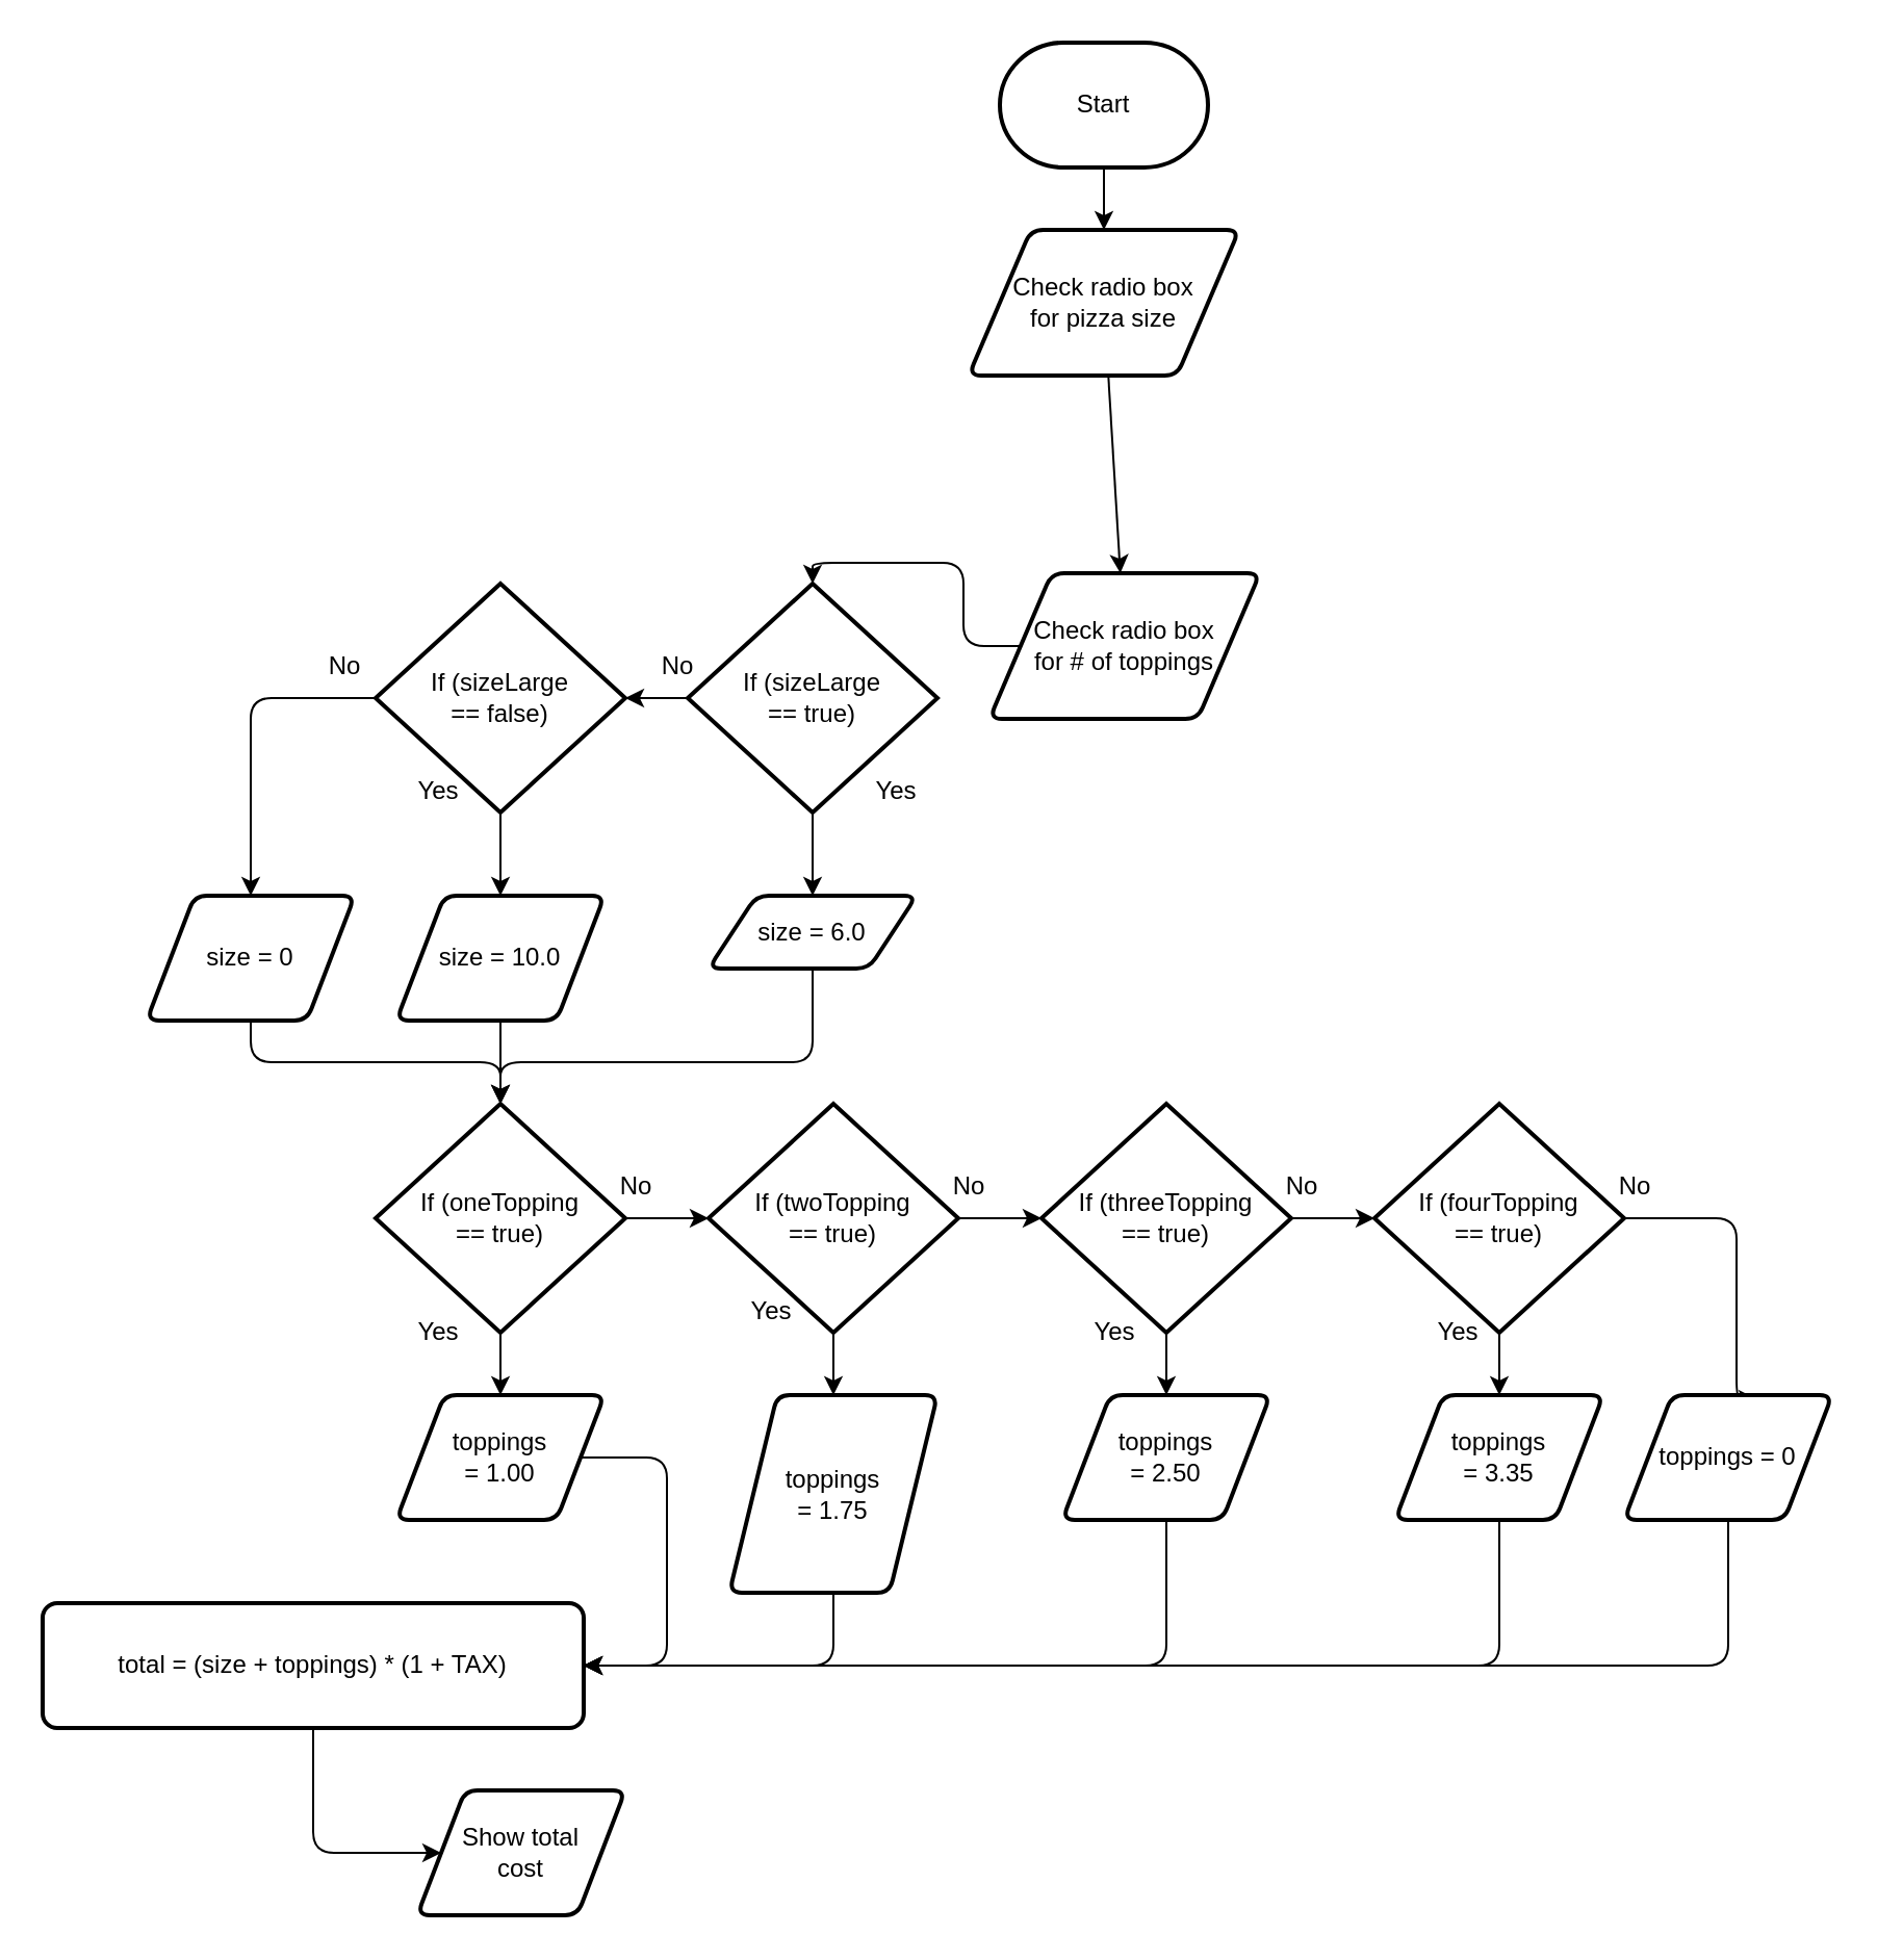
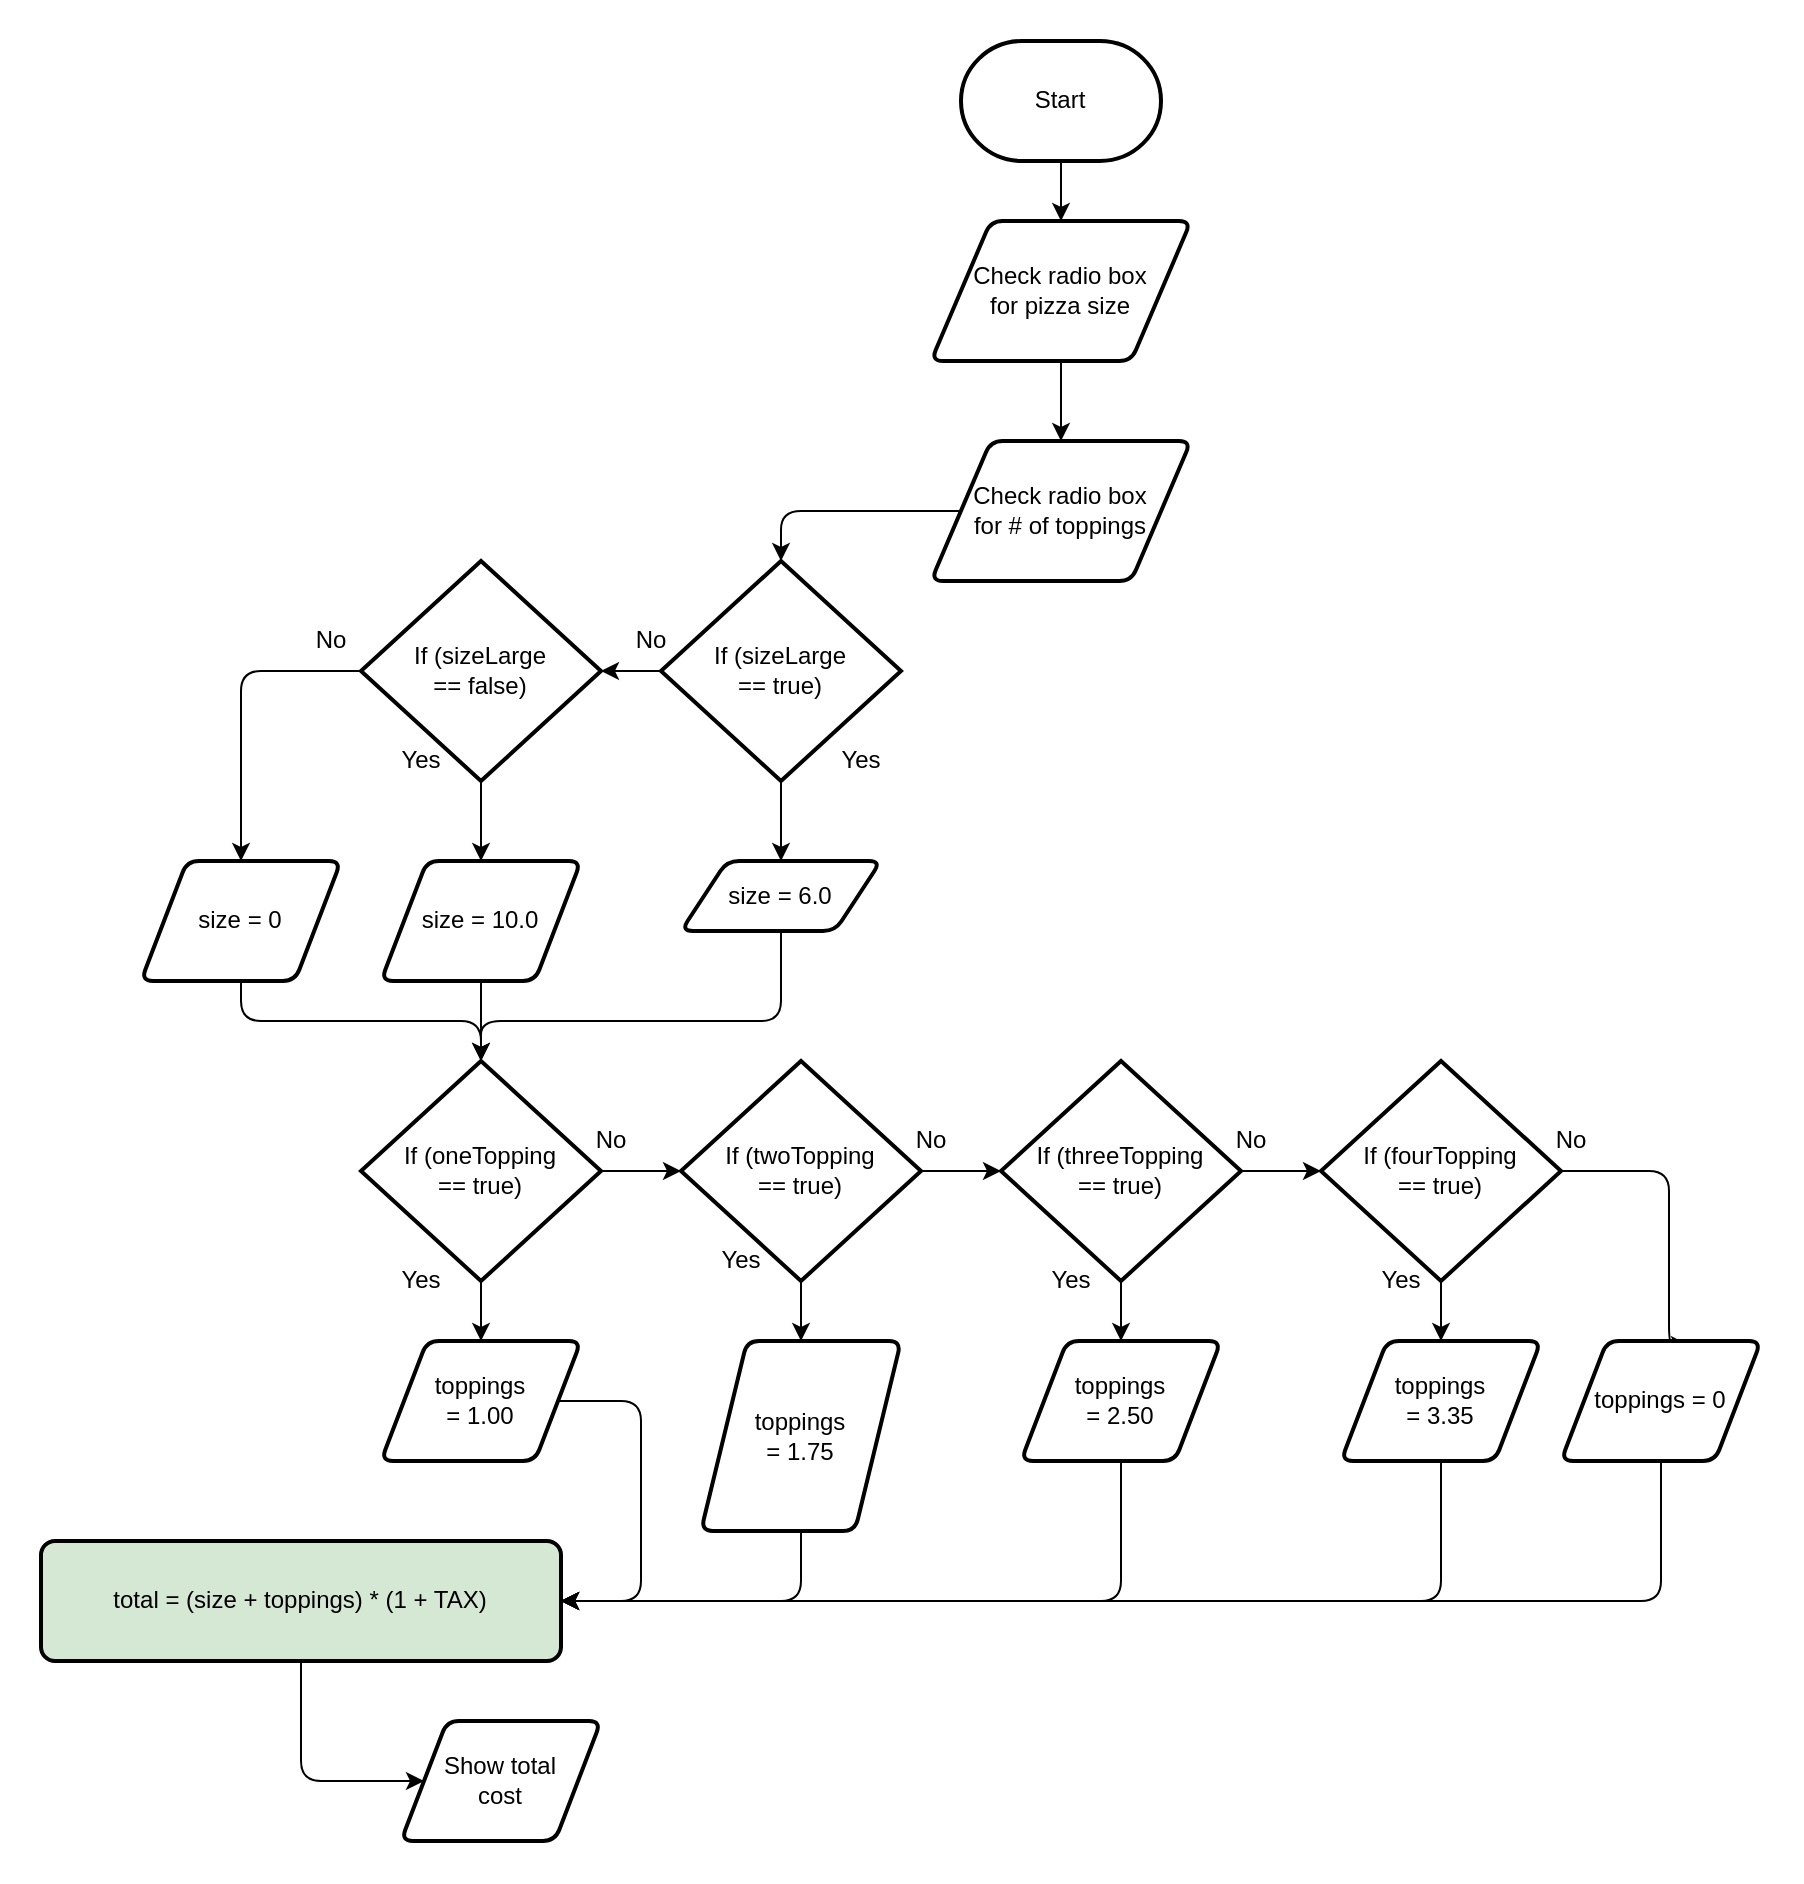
- <mxCell id="7" value="Check radio box &lt;br&gt;for # of toppings" style="shape=parallelogram;html=1;strokeWidth=2;perimeter=parallelogramPerimeter;whiteSpace=wrap;rounded=1;arcSize=12;size=0.23;" parent="1" vertex="1"><mxGeometry x="475" y="275" width="130" height="70" as="geometry" /></mxCell>
+ <mxCell id="7" value="Check radio box &lt;br&gt;for # of toppings" style="shape=parallelogram;html=1;strokeWidth=2;perimeter=parallelogramPerimeter;whiteSpace=wrap;rounded=1;arcSize=12;size=0.23;" parent="1" vertex="1"><mxGeometry x="465" y="220" width="130" height="70" as="geometry" /></mxCell>
- <mxCell id="20" style="edgeStyle=orthogonalEdgeStyle;html=1;entryX=0.5;entryY=0;entryDx=0;entryDy=0;entryPerimeter=0;" parent="1" source="21" target="26" edge="1"><mxGeometry relative="1" as="geometry"><Array as="points"><mxPoint x="120" y="510" /><mxPoint x="240" y="510" /></Array></mxGeometry></mxCell>
+ <mxCell id="20" style="edgeStyle=orthogonalEdgeStyle;html=1;entryX=0.5;entryY=0;entryDx=0;entryDy=0;entryPerimeter=0;endArrow=none;" parent="1" source="21" target="26" edge="1"><mxGeometry relative="1" as="geometry"><Array as="points"><mxPoint x="120" y="510" /><mxPoint x="240" y="510" /></Array></mxGeometry></mxCell>
- <mxCell id="51" value="total = (size + toppings) * (1 + TAX)" style="rounded=1;whiteSpace=wrap;html=1;absoluteArcSize=1;arcSize=14;strokeWidth=2;" parent="1" vertex="1"><mxGeometry x="20" y="770" width="260" height="60" as="geometry" /></mxCell>
+ <mxCell id="51" value="total = (size + toppings) * (1 + TAX)" style="rounded=1;whiteSpace=wrap;html=1;absoluteArcSize=1;arcSize=14;strokeWidth=2;fillColor=#d5e8d4;" parent="1" vertex="1"><mxGeometry x="20" y="770" width="260" height="60" as="geometry" /></mxCell>
